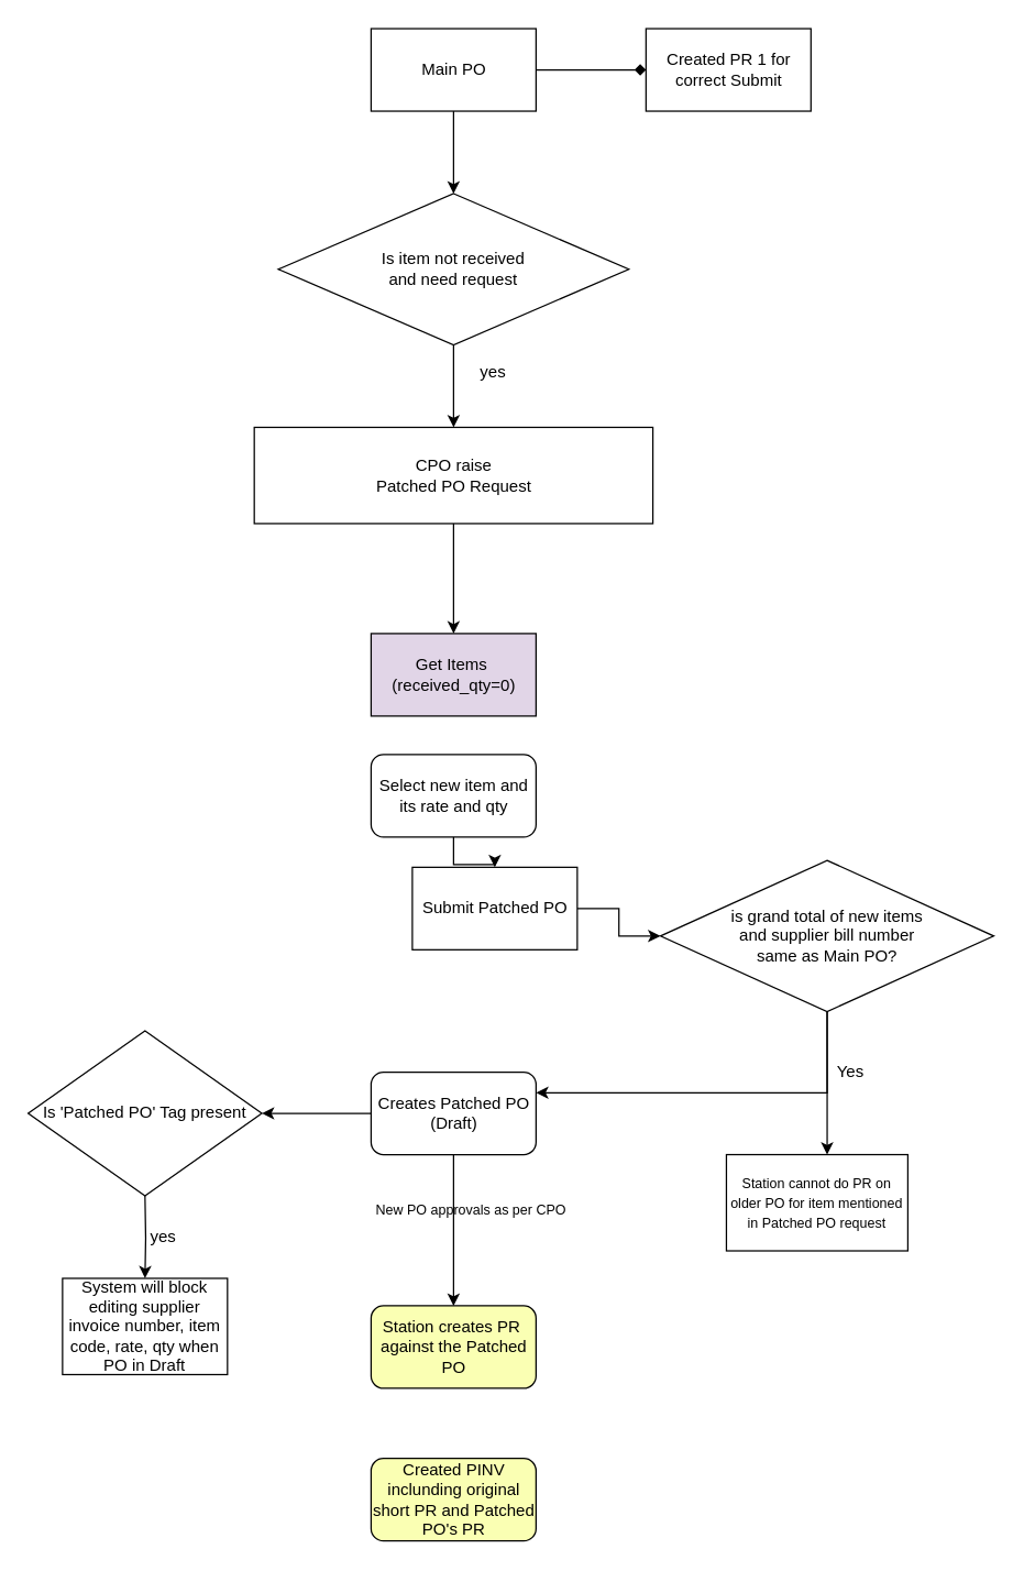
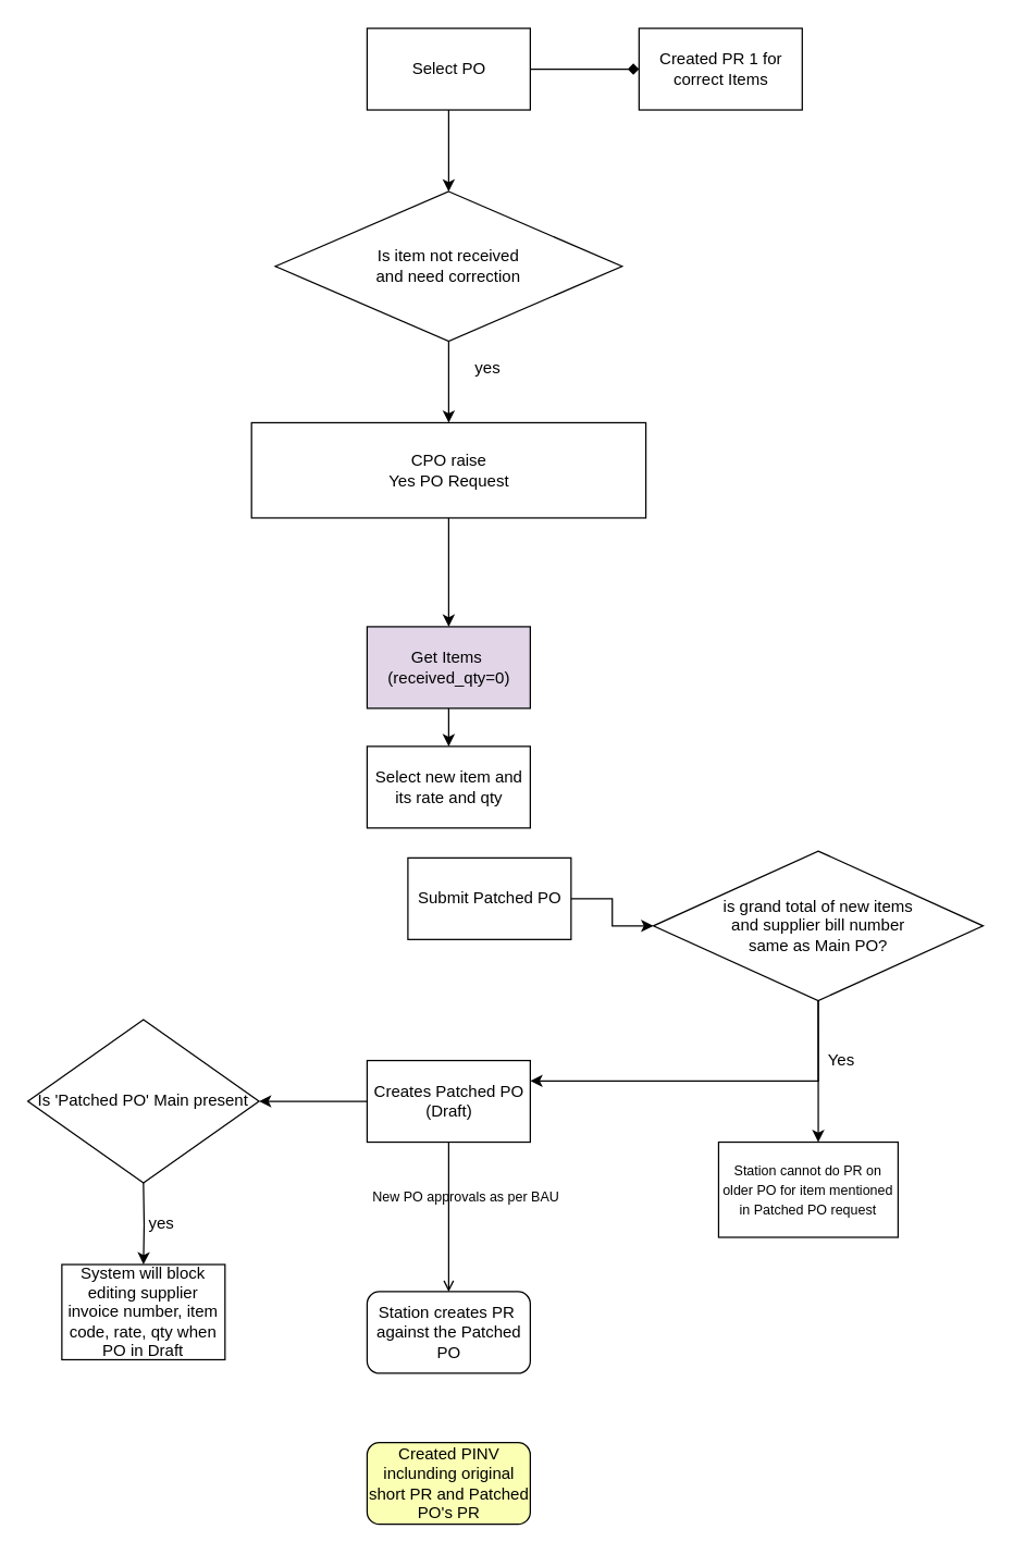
- <mxCell id="30" value="Main PO" style="whiteSpace=wrap;html=1;" vertex="1" parent="1"><mxGeometry x="269.5" y="20" width="120" height="60" as="geometry" /></mxCell>
+ <mxCell id="30" value="Select PO" style="whiteSpace=wrap;html=1;" vertex="1" parent="1"><mxGeometry x="269.5" y="20" width="120" height="60" as="geometry" /></mxCell>
- <mxCell id="32" value="Created PR 1 for correct Submit" style="whiteSpace=wrap;html=1;" vertex="1" parent="1"><mxGeometry x="469.5" y="20" width="120" height="60" as="geometry" /></mxCell>
+ <mxCell id="32" value="Created PR 1 for correct Items" style="whiteSpace=wrap;html=1;" vertex="1" parent="1"><mxGeometry x="469.5" y="20" width="120" height="60" as="geometry" /></mxCell>
- <mxCell id="11" value="Is item not received &lt;br&gt;and need request&lt;br&gt;" style="rhombus;whiteSpace=wrap;html=1;" parent="1" vertex="1"><mxGeometry x="202" y="140" width="255" height="110" as="geometry" /></mxCell>
+ <mxCell id="11" value="Is item not received &lt;br&gt;and need correction&lt;br&gt;" style="rhombus;whiteSpace=wrap;html=1;" parent="1" vertex="1"><mxGeometry x="202" y="140" width="255" height="110" as="geometry" /></mxCell>
- <mxCell id="6" value="&lt;span&gt;CPO raise &lt;br&gt;Patched PO Request&lt;/span&gt;" style="whiteSpace=wrap;html=1;rounded=0;" parent="1" vertex="1"><mxGeometry x="184.5" y="310" width="290" height="70" as="geometry" /></mxCell>
+ <mxCell id="6" value="&lt;span&gt;CPO raise &lt;br&gt;Yes PO Request&lt;/span&gt;" style="whiteSpace=wrap;html=1;rounded=0;" parent="1" vertex="1"><mxGeometry x="184.5" y="310" width="290" height="70" as="geometry" /></mxCell>
+ <mxCell id="8" value="" style="edgeStyle=orthogonalEdgeStyle;rounded=0;orthogonalLoop=1;jettySize=auto;html=1;" edge="1" parent="1" source="9" target="13"><mxGeometry relative="1" as="geometry" /></mxCell>
- <mxCell id="13" value="Select new item and its rate and qty" style="rounded=1;whiteSpace=wrap;html=1;" parent="1" vertex="1"><mxGeometry x="269.5" y="548" width="120" height="60" as="geometry" /></mxCell>
+ <mxCell id="13" value="Select new item and its rate and qty" style="whiteSpace=wrap;html=1;rounded=0;" parent="1" vertex="1"><mxGeometry x="269.5" y="548" width="120" height="60" as="geometry" /></mxCell>
- <mxCell id="12" value="" style="edgeStyle=orthogonalEdgeStyle;rounded=0;orthogonalLoop=1;jettySize=auto;html=1;" edge="1" parent="1" source="13" target="4"><mxGeometry relative="1" as="geometry" /></mxCell>
- <mxCell id="25" value="Is 'Patched PO' Tag present" style="rhombus;whiteSpace=wrap;html=1;" vertex="1" parent="1"><mxGeometry x="20" y="749" width="170" height="120" as="geometry" /></mxCell>
+ <mxCell id="25" value="Is 'Patched PO' Main present" style="rhombus;whiteSpace=wrap;html=1;" vertex="1" parent="1"><mxGeometry x="20" y="749" width="170" height="120" as="geometry" /></mxCell>
- <mxCell id="19" value="Creates Patched PO (Draft)" style="rounded=1;whiteSpace=wrap;html=1;" parent="1" vertex="1"><mxGeometry x="269.5" y="779" width="120" height="60" as="geometry" /></mxCell>
+ <mxCell id="19" value="Creates Patched PO (Draft)" style="whiteSpace=wrap;html=1;rounded=0;" parent="1" vertex="1"><mxGeometry x="269.5" y="779" width="120" height="60" as="geometry" /></mxCell>
- <mxCell id="34" value="&lt;span style=&quot;font-family: &amp;#34;arial&amp;#34; ; font-size: 10px&quot;&gt;New PO approvals as per CPO&lt;/span&gt;" style="text;html=1;align=center;verticalAlign=middle;resizable=0;points=[];autosize=1;strokeColor=none;fillColor=none;" vertex="1" parent="1"><mxGeometry x="267" y="869" width="150" height="20" as="geometry" /></mxCell>
+ <mxCell id="34" value="&lt;span style=&quot;font-family: &amp;#34;arial&amp;#34; ; font-size: 10px&quot;&gt;New PO approvals as per BAU&lt;/span&gt;" style="text;html=1;align=center;verticalAlign=middle;resizable=0;points=[];autosize=1;strokeColor=none;fillColor=none;" vertex="1" parent="1"><mxGeometry x="267" y="869" width="150" height="20" as="geometry" /></mxCell>
- <mxCell id="18" value="" style="edgeStyle=orthogonalEdgeStyle;rounded=0;orthogonalLoop=1;jettySize=auto;html=1;" edge="1" parent="1" source="19" target="20"><mxGeometry relative="1" as="geometry" /></mxCell>
+ <mxCell id="18" value="" style="edgeStyle=orthogonalEdgeStyle;rounded=0;orthogonalLoop=1;jettySize=auto;html=1;endArrow=open;" edge="1" parent="1" source="19" target="20"><mxGeometry relative="1" as="geometry" /></mxCell>
- <mxCell id="20" value="Station creates PR&amp;nbsp; against the Patched PO" style="rounded=1;whiteSpace=wrap;html=1;fillColor=#faffb3;" parent="1" vertex="1"><mxGeometry x="269.5" y="949" width="120" height="60" as="geometry" /></mxCell>
+ <mxCell id="20" value="Station creates PR&amp;nbsp; against the Patched PO" style="rounded=1;whiteSpace=wrap;html=1;" parent="1" vertex="1"><mxGeometry x="269.5" y="949" width="120" height="60" as="geometry" /></mxCell>
